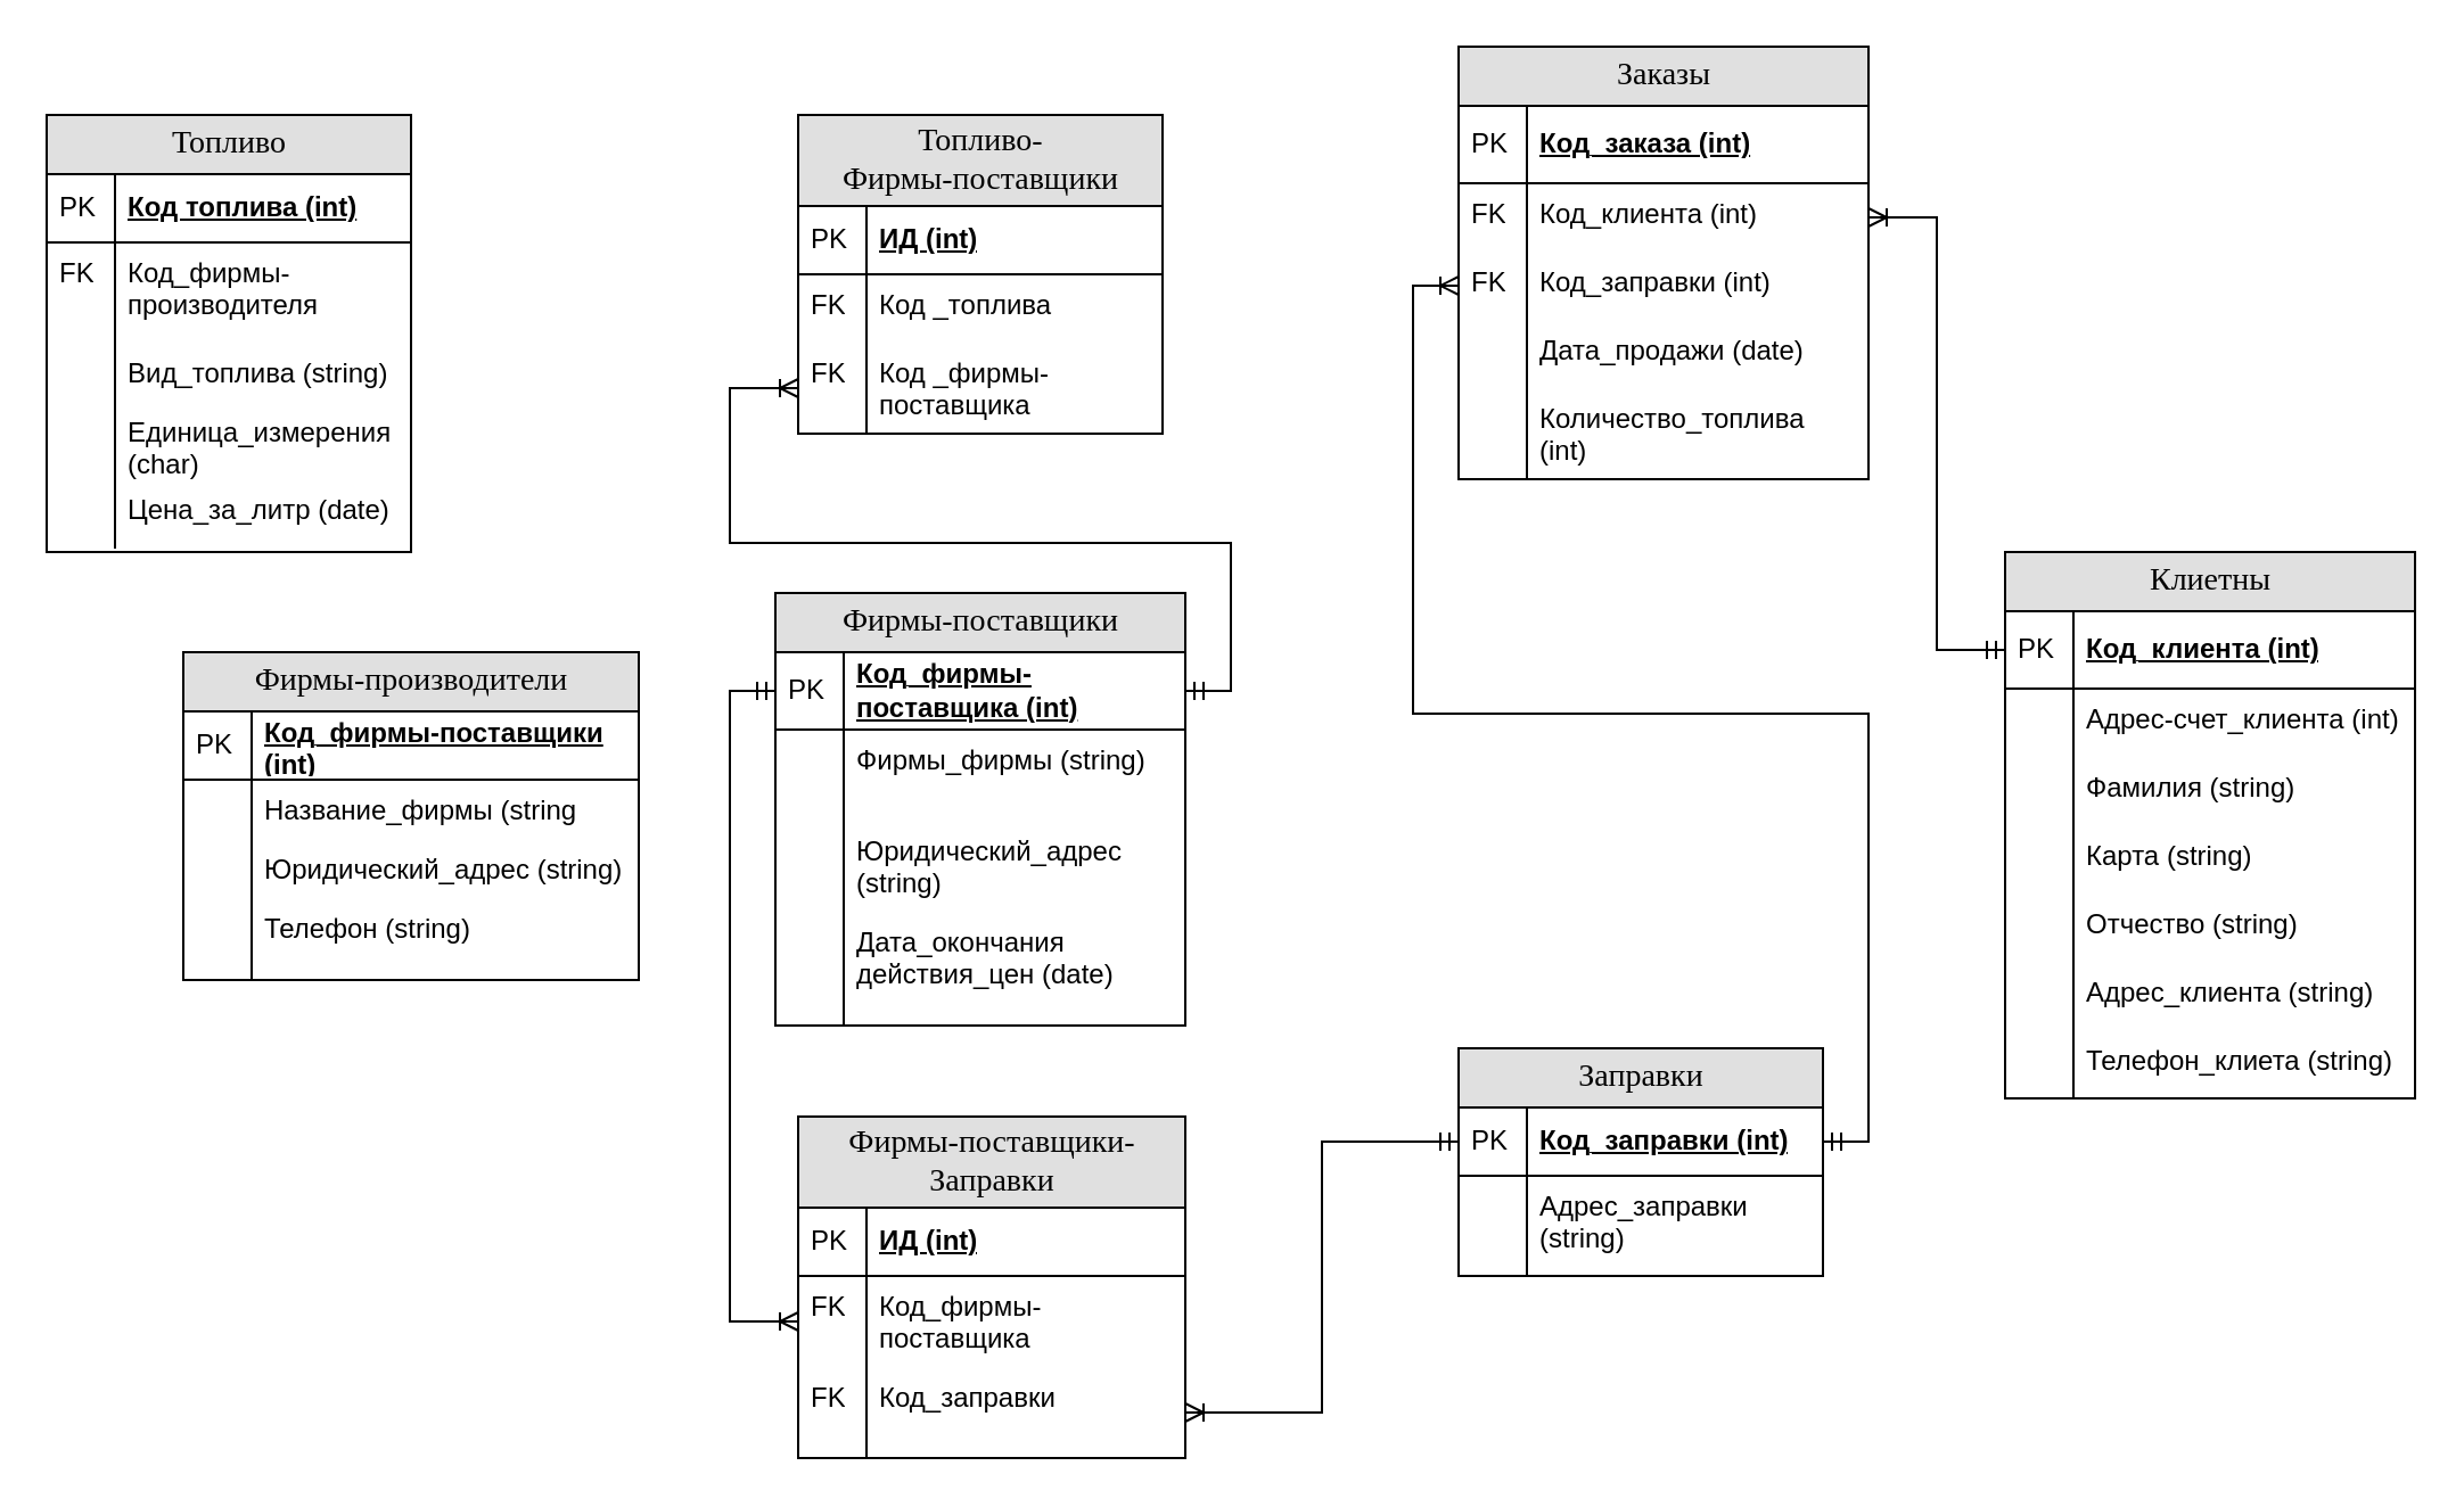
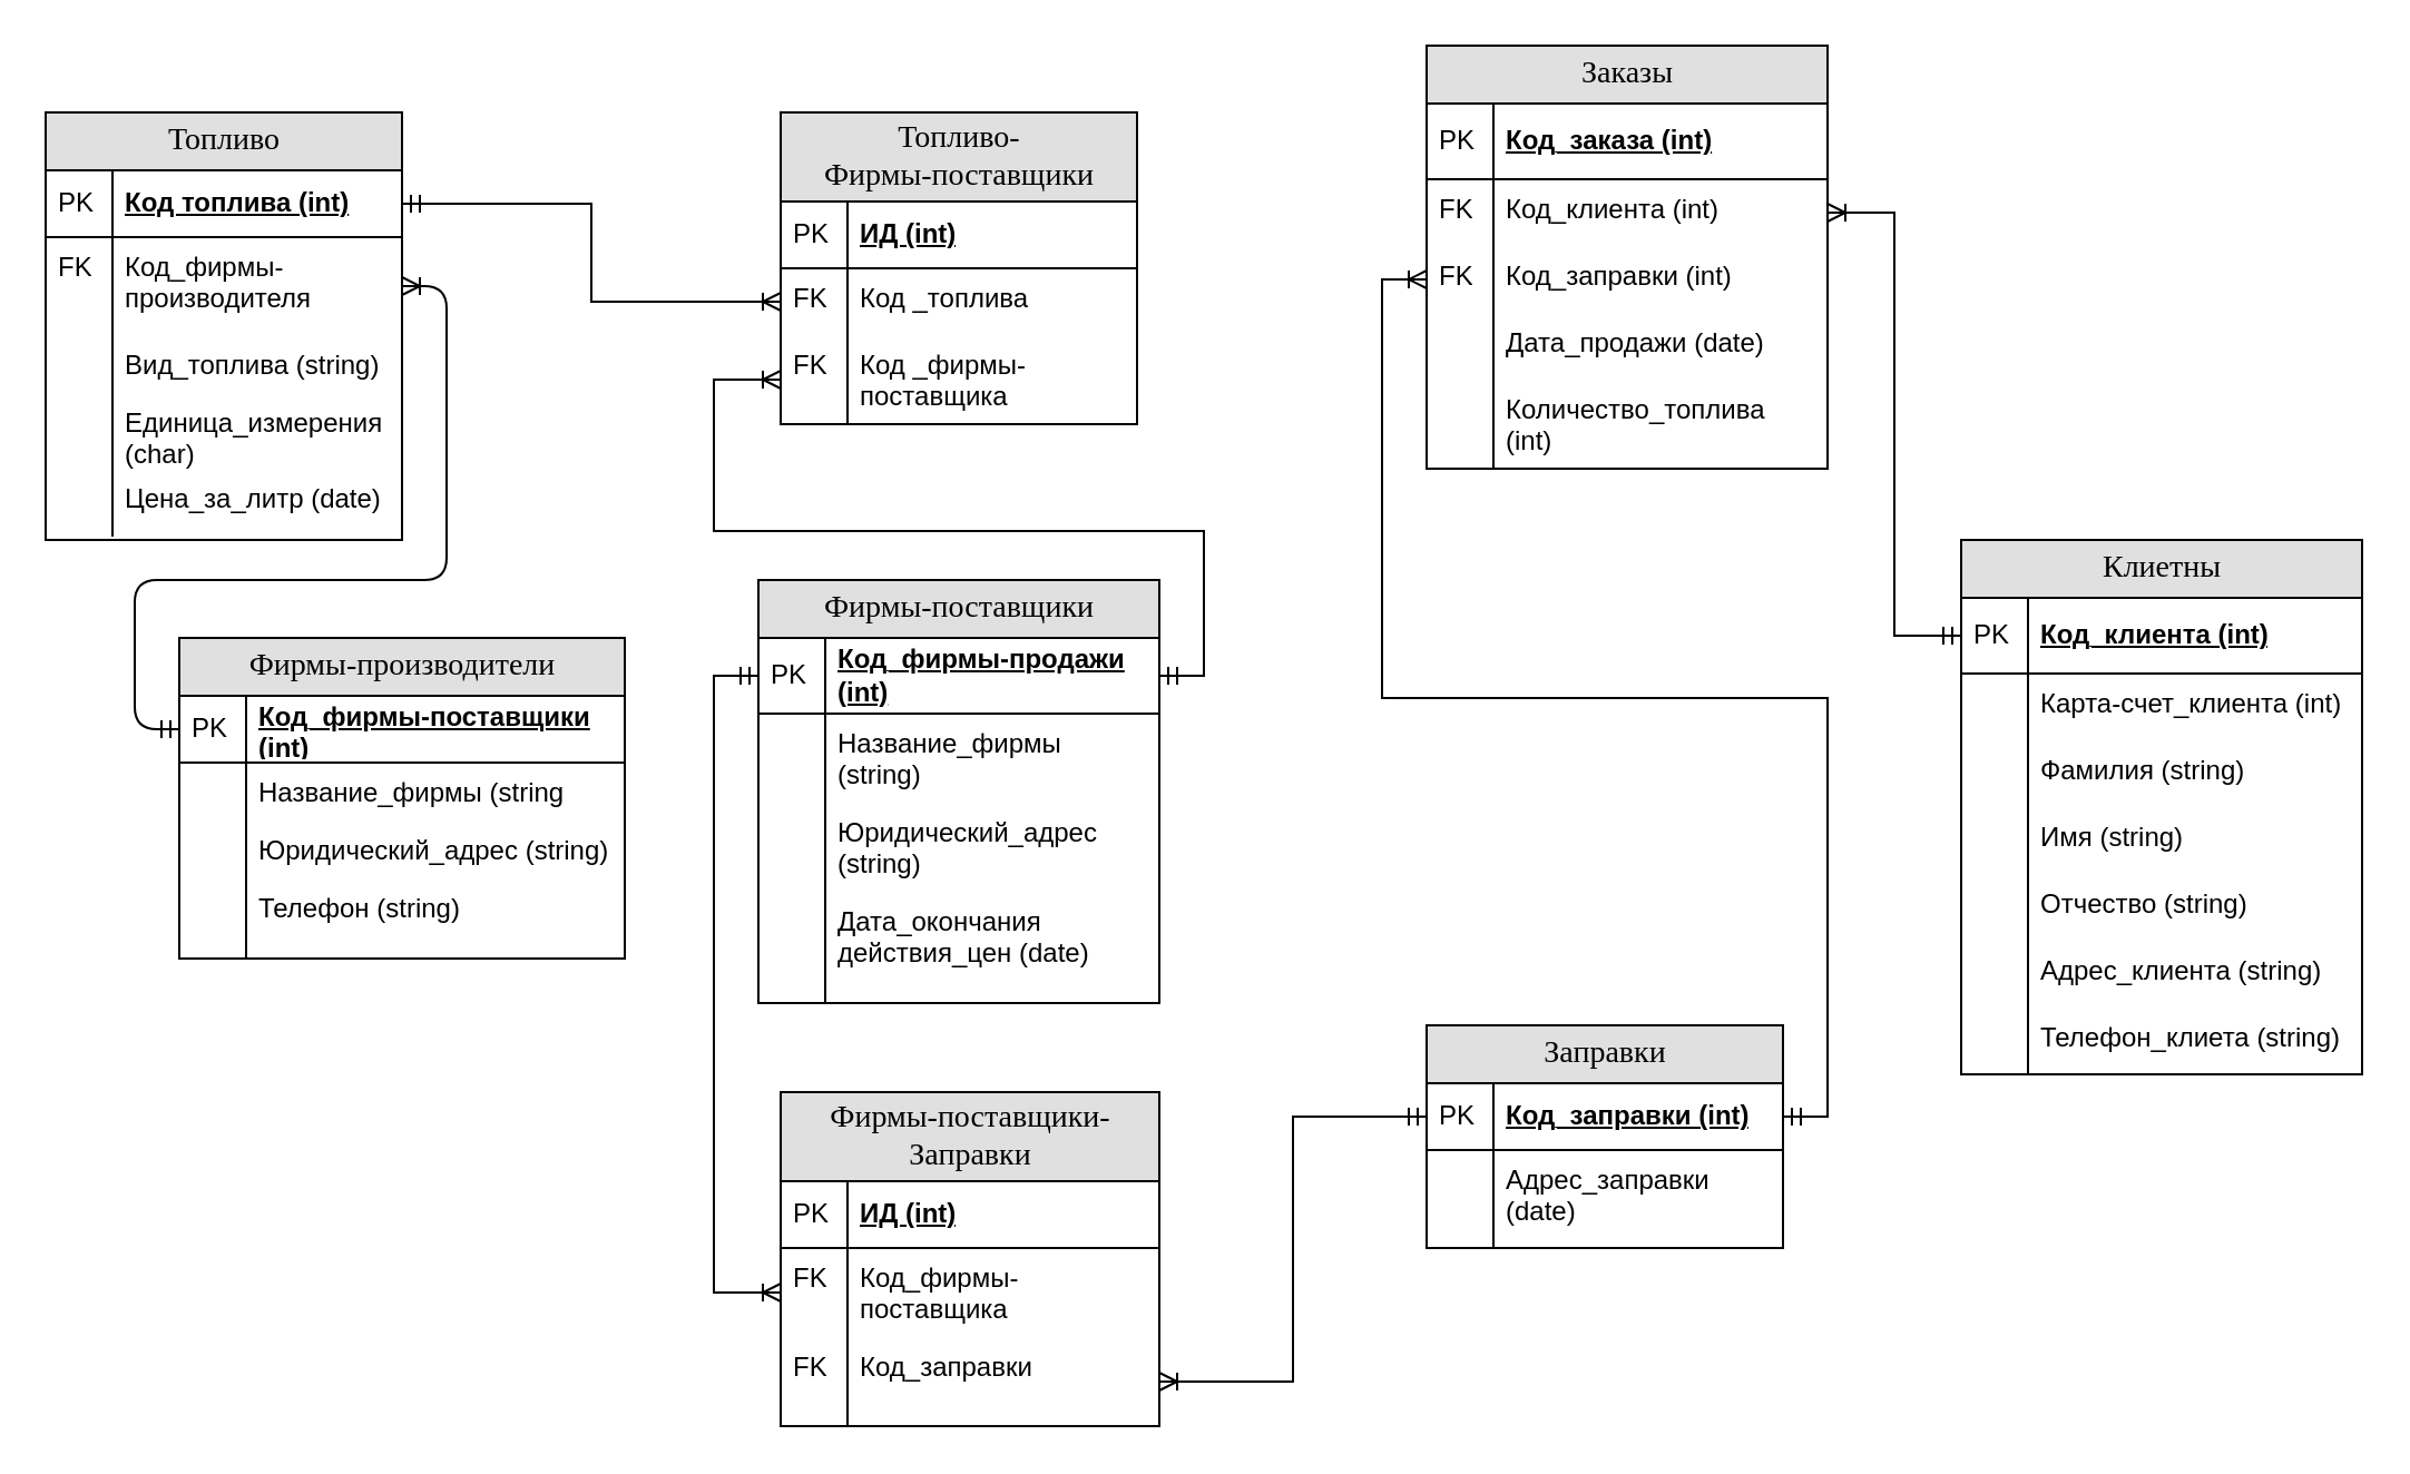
+ <mxCell id="74" style="edgeStyle=orthogonalEdgeStyle;rounded=0;orthogonalLoop=1;jettySize=auto;html=1;exitX=1;exitY=0.5;exitDx=0;exitDy=0;entryX=0;entryY=0.5;entryDx=0;entryDy=0;startArrow=ERmandOne;startFill=0;endArrow=ERoneToMany;endFill=0;" edge="1" parent="1" source="25" target="70"><mxGeometry relative="1" as="geometry" /></mxCell>
+ <mxCell id="40" style="edgeStyle=orthogonalEdgeStyle;rounded=1;orthogonalLoop=1;jettySize=auto;html=1;exitX=0;exitY=0.5;exitDx=0;exitDy=0;entryX=1;entryY=0.5;entryDx=0;entryDy=0;startArrow=ERmandOne;startFill=0;endArrow=ERoneToMany;endFill=0;" parent="1" source="3" target="27" edge="1"><mxGeometry relative="1" as="geometry"><Array as="points"><mxPoint x="60" y="327" /><mxPoint x="60" y="260" /><mxPoint x="200" y="260" /><mxPoint x="200" y="128" /></Array></mxGeometry></mxCell>
- <mxCell id="14" value="Код_фирмы-поставщика (int)" style="shape=partialRectangle;top=0;left=0;right=0;bottom=1;html=1;align=left;verticalAlign=middle;fillColor=none;spacingLeft=34;spacingRight=4;whiteSpace=wrap;overflow=hidden;rotatable=0;points=[[0,0.5],[1,0.5]];portConstraint=eastwest;dropTarget=0;fontStyle=5;" parent="13" vertex="1"><mxGeometry y="26" width="180" height="34" as="geometry" /></mxCell>
+ <mxCell id="14" value="Код_фирмы-продажи (int)" style="shape=partialRectangle;top=0;left=0;right=0;bottom=1;html=1;align=left;verticalAlign=middle;fillColor=none;spacingLeft=34;spacingRight=4;whiteSpace=wrap;overflow=hidden;rotatable=0;points=[[0,0.5],[1,0.5]];portConstraint=eastwest;dropTarget=0;fontStyle=5;" parent="13" vertex="1"><mxGeometry y="26" width="180" height="34" as="geometry" /></mxCell>
- <mxCell id="55" value="Адрес-счет_клиента (int)" style="shape=partialRectangle;top=0;left=0;right=0;bottom=0;html=1;align=left;verticalAlign=top;fillColor=none;spacingLeft=34;spacingRight=4;whiteSpace=wrap;overflow=hidden;rotatable=0;points=[[0,0.5],[1,0.5]];portConstraint=eastwest;dropTarget=0;" parent="52" vertex="1"><mxGeometry y="60" width="180" height="30" as="geometry" /></mxCell>
+ <mxCell id="55" value="Карта-счет_клиента (int)" style="shape=partialRectangle;top=0;left=0;right=0;bottom=0;html=1;align=left;verticalAlign=top;fillColor=none;spacingLeft=34;spacingRight=4;whiteSpace=wrap;overflow=hidden;rotatable=0;points=[[0,0.5],[1,0.5]];portConstraint=eastwest;dropTarget=0;" parent="52" vertex="1"><mxGeometry y="60" width="180" height="30" as="geometry" /></mxCell>
- <mxCell id="16" value="Фирмы_фирмы (string)" style="shape=partialRectangle;top=0;left=0;right=0;bottom=0;html=1;align=left;verticalAlign=top;fillColor=none;spacingLeft=34;spacingRight=4;whiteSpace=wrap;overflow=hidden;rotatable=0;points=[[0,0.5],[1,0.5]];portConstraint=eastwest;dropTarget=0;" parent="13" vertex="1"><mxGeometry y="60" width="180" height="40" as="geometry" /></mxCell>
+ <mxCell id="16" value="Название_фирмы (string)" style="shape=partialRectangle;top=0;left=0;right=0;bottom=0;html=1;align=left;verticalAlign=top;fillColor=none;spacingLeft=34;spacingRight=4;whiteSpace=wrap;overflow=hidden;rotatable=0;points=[[0,0.5],[1,0.5]];portConstraint=eastwest;dropTarget=0;" parent="13" vertex="1"><mxGeometry y="60" width="180" height="40" as="geometry" /></mxCell>
- <mxCell id="59" value="Карта (string)" style="shape=partialRectangle;top=0;left=0;right=0;bottom=0;html=1;align=left;verticalAlign=top;fillColor=none;spacingLeft=34;spacingRight=4;whiteSpace=wrap;overflow=hidden;rotatable=0;points=[[0,0.5],[1,0.5]];portConstraint=eastwest;dropTarget=0;" parent="52" vertex="1"><mxGeometry y="120" width="180" height="30" as="geometry" /></mxCell>
+ <mxCell id="59" value="Имя (string)" style="shape=partialRectangle;top=0;left=0;right=0;bottom=0;html=1;align=left;verticalAlign=top;fillColor=none;spacingLeft=34;spacingRight=4;whiteSpace=wrap;overflow=hidden;rotatable=0;points=[[0,0.5],[1,0.5]];portConstraint=eastwest;dropTarget=0;" parent="52" vertex="1"><mxGeometry y="120" width="180" height="30" as="geometry" /></mxCell>
- <mxCell id="38" value="Адрес_заправки (string)" style="shape=partialRectangle;top=0;left=0;right=0;bottom=0;html=1;align=left;verticalAlign=top;fillColor=none;spacingLeft=34;spacingRight=4;whiteSpace=wrap;overflow=hidden;rotatable=0;points=[[0,0.5],[1,0.5]];portConstraint=eastwest;dropTarget=0;" parent="35" vertex="1"><mxGeometry y="56" width="160" height="44" as="geometry" /></mxCell>
+ <mxCell id="38" value="Адрес_заправки (date)" style="shape=partialRectangle;top=0;left=0;right=0;bottom=0;html=1;align=left;verticalAlign=top;fillColor=none;spacingLeft=34;spacingRight=4;whiteSpace=wrap;overflow=hidden;rotatable=0;points=[[0,0.5],[1,0.5]];portConstraint=eastwest;dropTarget=0;" parent="35" vertex="1"><mxGeometry y="56" width="160" height="44" as="geometry" /></mxCell>
